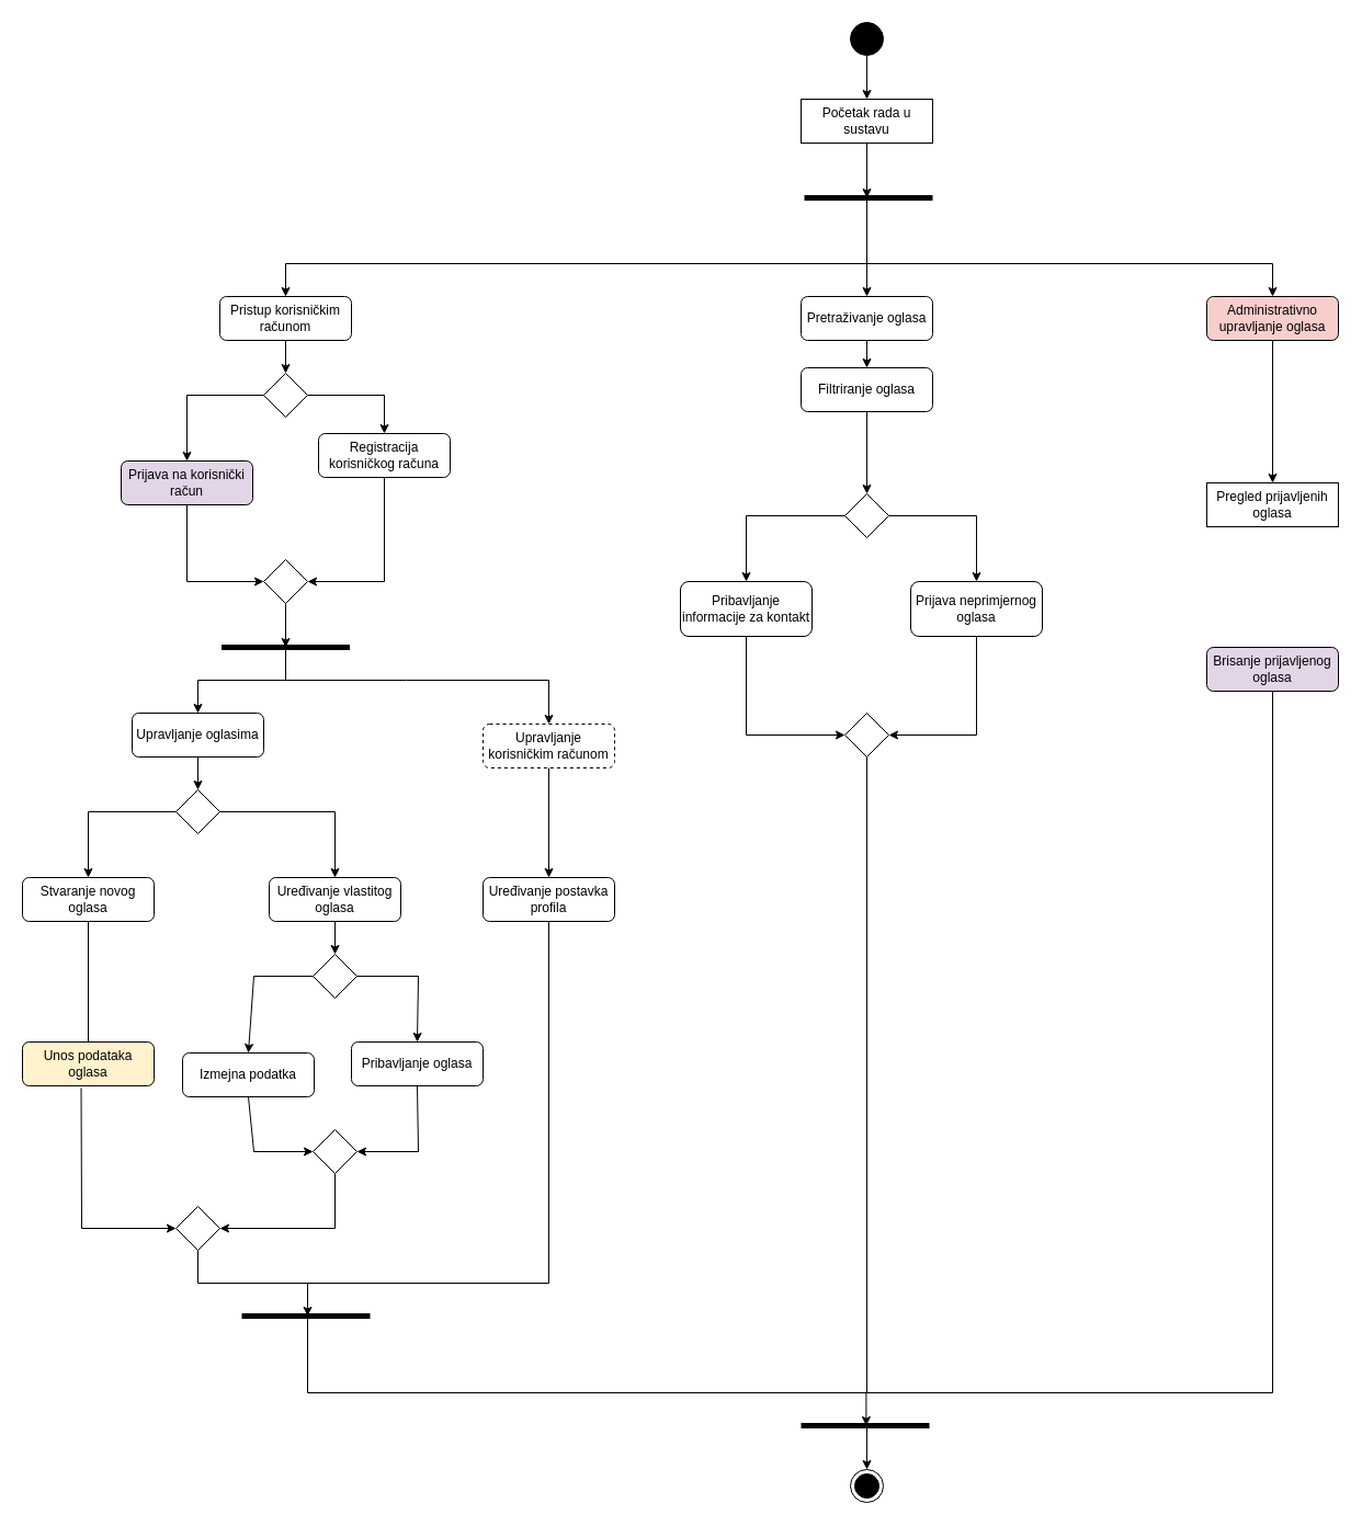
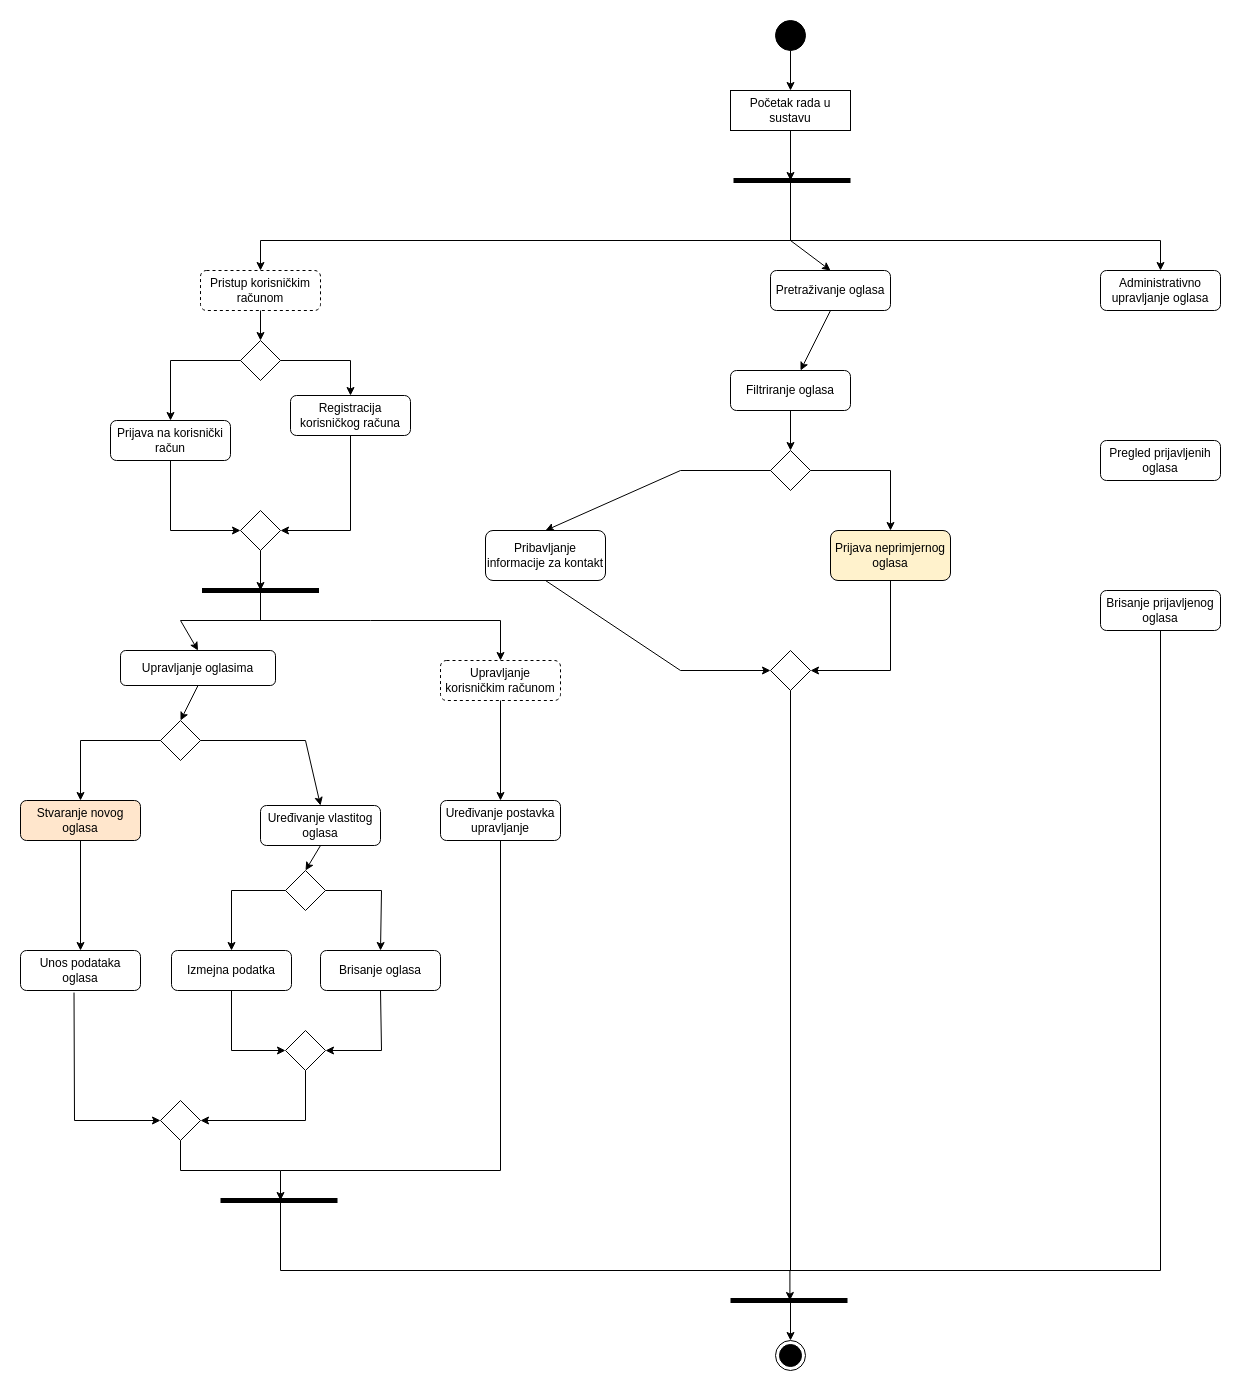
- <mxCell id="7" value="Pristup korisničkim računom" style="rounded=1;whiteSpace=wrap;html=1;" vertex="1" parent="1"><mxGeometry x="200" y="270" width="120" height="40" as="geometry" /></mxCell>
+ <mxCell id="7" value="Pristup korisničkim računom" style="rounded=1;whiteSpace=wrap;html=1;dashed=1;" vertex="1" parent="1"><mxGeometry x="200" y="270" width="120" height="40" as="geometry" /></mxCell>
- <mxCell id="8" value="Pretraživanje oglasa" style="rounded=1;whiteSpace=wrap;html=1;" vertex="1" parent="1"><mxGeometry x="730" y="270" width="120" height="40" as="geometry" /></mxCell>
+ <mxCell id="8" value="Pretraživanje oglasa" style="rounded=1;whiteSpace=wrap;html=1;" vertex="1" parent="1"><mxGeometry x="770" y="270" width="120" height="40" as="geometry" /></mxCell>
- <mxCell id="67" value="Administrativno upravljanje oglasa" style="rounded=1;whiteSpace=wrap;html=1;fillColor=#f8cecc;" vertex="1" parent="1"><mxGeometry x="1100" y="270" width="120" height="40" as="geometry" /></mxCell>
+ <mxCell id="67" value="Administrativno upravljanje oglasa" style="rounded=1;whiteSpace=wrap;html=1;" vertex="1" parent="1"><mxGeometry x="1100" y="270" width="120" height="40" as="geometry" /></mxCell>
- <mxCell id="56" value="Filtriranje oglasa" style="rounded=1;whiteSpace=wrap;html=1;" vertex="1" parent="1"><mxGeometry x="730" y="335" width="120" height="40" as="geometry" /></mxCell>
+ <mxCell id="56" value="Filtriranje oglasa" style="rounded=1;whiteSpace=wrap;html=1;" vertex="1" parent="1"><mxGeometry x="730" y="370" width="120" height="40" as="geometry" /></mxCell>
- <mxCell id="72" value="" style="endArrow=classic;html=1;rounded=0;exitX=0.5;exitY=1;exitDx=0;exitDy=0;entryX=0.5;entryY=0;entryDx=0;entryDy=0;" edge="1" parent="1" source="67" target="70"><mxGeometry width="50" height="50" relative="1" as="geometry"><mxPoint x="800" y="780" as="sourcePoint" /><mxPoint x="850" y="730" as="targetPoint" /></mxGeometry></mxCell>
- <mxCell id="15" value="Prijava na korisnički račun" style="rounded=1;whiteSpace=wrap;html=1;fillColor=#e1d5e7;" vertex="1" parent="1"><mxGeometry x="110" y="420" width="120" height="40" as="geometry" /></mxCell>
+ <mxCell id="15" value="Prijava na korisnički račun" style="rounded=1;whiteSpace=wrap;html=1;" vertex="1" parent="1"><mxGeometry x="110" y="420" width="120" height="40" as="geometry" /></mxCell>
- <mxCell id="70" value="Pregled prijavljenih oglasa" style="whiteSpace=wrap;html=1;rounded=0;" vertex="1" parent="1"><mxGeometry x="1100" y="440" width="120" height="40" as="geometry" /></mxCell>
+ <mxCell id="70" value="Pregled prijavljenih oglasa" style="rounded=1;whiteSpace=wrap;html=1;" vertex="1" parent="1"><mxGeometry x="1100" y="440" width="120" height="40" as="geometry" /></mxCell>
- <mxCell id="59" value="Pribavljanje informacije za kontakt" style="rounded=1;whiteSpace=wrap;html=1;" vertex="1" parent="1"><mxGeometry x="620" y="530" width="120" height="50" as="geometry" /></mxCell>
+ <mxCell id="59" value="Pribavljanje informacije za kontakt" style="rounded=1;whiteSpace=wrap;html=1;" vertex="1" parent="1"><mxGeometry x="485" y="530" width="120" height="50" as="geometry" /></mxCell>
- <mxCell id="60" value="Prijava neprimjernog oglasa" style="rounded=1;whiteSpace=wrap;html=1;" vertex="1" parent="1"><mxGeometry x="830" y="530" width="120" height="50" as="geometry" /></mxCell>
+ <mxCell id="60" value="Prijava neprimjernog oglasa" style="rounded=1;whiteSpace=wrap;html=1;fillColor=#fff2cc;" vertex="1" parent="1"><mxGeometry x="830" y="530" width="120" height="50" as="geometry" /></mxCell>
- <mxCell id="71" value="Brisanje prijavljenog oglasa" style="rounded=1;whiteSpace=wrap;html=1;fillColor=#e1d5e7;" vertex="1" parent="1"><mxGeometry x="1100" y="590" width="120" height="40" as="geometry" /></mxCell>
+ <mxCell id="71" value="Brisanje prijavljenog oglasa" style="rounded=1;whiteSpace=wrap;html=1;" vertex="1" parent="1"><mxGeometry x="1100" y="590" width="120" height="40" as="geometry" /></mxCell>
- <mxCell id="24" value="Upravljanje oglasima" style="rounded=1;whiteSpace=wrap;html=1;" vertex="1" parent="1"><mxGeometry x="120" y="650" width="120" height="40" as="geometry" /></mxCell>
+ <mxCell id="24" value="Upravljanje oglasima" style="rounded=1;whiteSpace=wrap;html=1;" vertex="1" parent="1"><mxGeometry x="120" y="650" width="155" height="35" as="geometry" /></mxCell>
- <mxCell id="34" value="Stvaranje novog oglasa" style="rounded=1;whiteSpace=wrap;html=1;" vertex="1" parent="1"><mxGeometry x="20" y="800" width="120" height="40" as="geometry" /></mxCell>
+ <mxCell id="34" value="Stvaranje novog oglasa" style="rounded=1;whiteSpace=wrap;html=1;fillColor=#ffe6cc;" vertex="1" parent="1"><mxGeometry x="20" y="800" width="120" height="40" as="geometry" /></mxCell>
- <mxCell id="35" value="Uređivanje vlastitog oglasa" style="rounded=1;whiteSpace=wrap;html=1;" vertex="1" parent="1"><mxGeometry x="245" y="800" width="120" height="40" as="geometry" /></mxCell>
+ <mxCell id="35" value="Uređivanje vlastitog oglasa" style="rounded=1;whiteSpace=wrap;html=1;" vertex="1" parent="1"><mxGeometry x="260" y="805" width="120" height="40" as="geometry" /></mxCell>
- <mxCell id="30" value="Uređivanje postavka profila" style="rounded=1;whiteSpace=wrap;html=1;" vertex="1" parent="1"><mxGeometry x="440" y="800" width="120" height="40" as="geometry" /></mxCell>
+ <mxCell id="30" value="Uređivanje postavka upravljanje" style="rounded=1;whiteSpace=wrap;html=1;" vertex="1" parent="1"><mxGeometry x="440" y="800" width="120" height="40" as="geometry" /></mxCell>
- <mxCell id="45" value="" style="endArrow=none;html=1;rounded=0;exitX=0.5;exitY=1;exitDx=0;exitDy=0;entryX=0.5;entryY=0;entryDx=0;entryDy=0;" edge="1" parent="1" source="34" target="36"><mxGeometry width="50" height="50" relative="1" as="geometry"><mxPoint x="290" y="880" as="sourcePoint" /><mxPoint x="340" y="830" as="targetPoint" /></mxGeometry></mxCell>
+ <mxCell id="45" value="" style="endArrow=classic;html=1;rounded=0;exitX=0.5;exitY=1;exitDx=0;exitDy=0;entryX=0.5;entryY=0;entryDx=0;entryDy=0;" edge="1" parent="1" source="34" target="36"><mxGeometry width="50" height="50" relative="1" as="geometry"><mxPoint x="290" y="880" as="sourcePoint" /><mxPoint x="340" y="830" as="targetPoint" /></mxGeometry></mxCell>
- <mxCell id="36" value="Unos podataka oglasa" style="rounded=1;whiteSpace=wrap;html=1;fillColor=#fff2cc;" vertex="1" parent="1"><mxGeometry x="20" y="950" width="120" height="40" as="geometry" /></mxCell>
+ <mxCell id="36" value="Unos podataka oglasa" style="rounded=1;whiteSpace=wrap;html=1;" vertex="1" parent="1"><mxGeometry x="20" y="950" width="120" height="40" as="geometry" /></mxCell>
- <mxCell id="39" value="Pribavljanje oglasa" style="rounded=1;whiteSpace=wrap;html=1;" vertex="1" parent="1"><mxGeometry x="320" y="950" width="120" height="40" as="geometry" /></mxCell>
+ <mxCell id="39" value="Brisanje oglasa" style="rounded=1;whiteSpace=wrap;html=1;" vertex="1" parent="1"><mxGeometry x="320" y="950" width="120" height="40" as="geometry" /></mxCell>
- <mxCell id="37" value="Izmejna podatka" style="rounded=1;whiteSpace=wrap;html=1;" vertex="1" parent="1"><mxGeometry x="166" y="960" width="120" height="40" as="geometry" /></mxCell>
+ <mxCell id="37" value="Izmejna podatka" style="rounded=1;whiteSpace=wrap;html=1;" vertex="1" parent="1"><mxGeometry x="171" y="950" width="120" height="40" as="geometry" /></mxCell>
